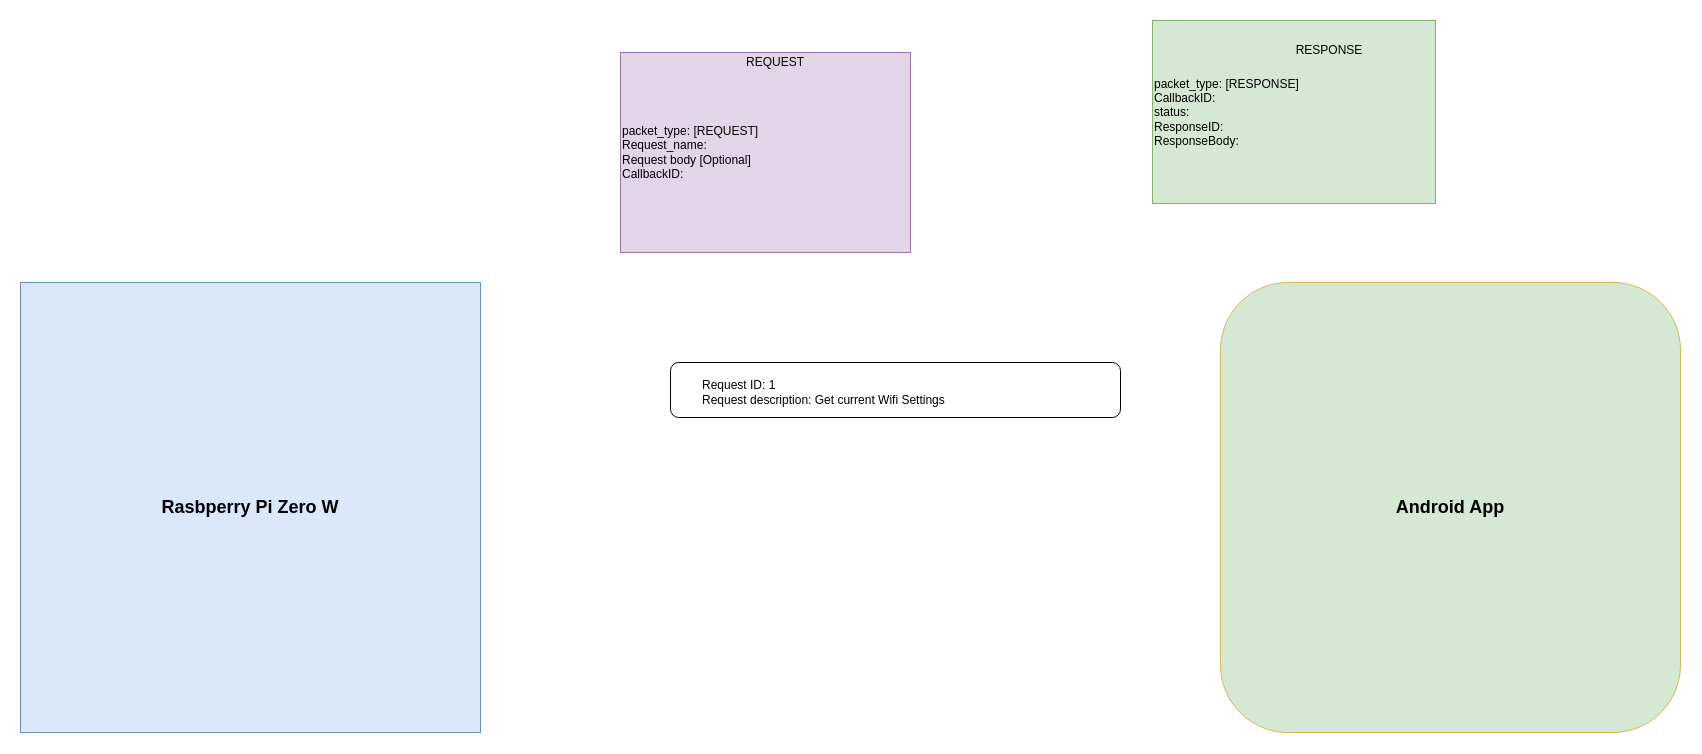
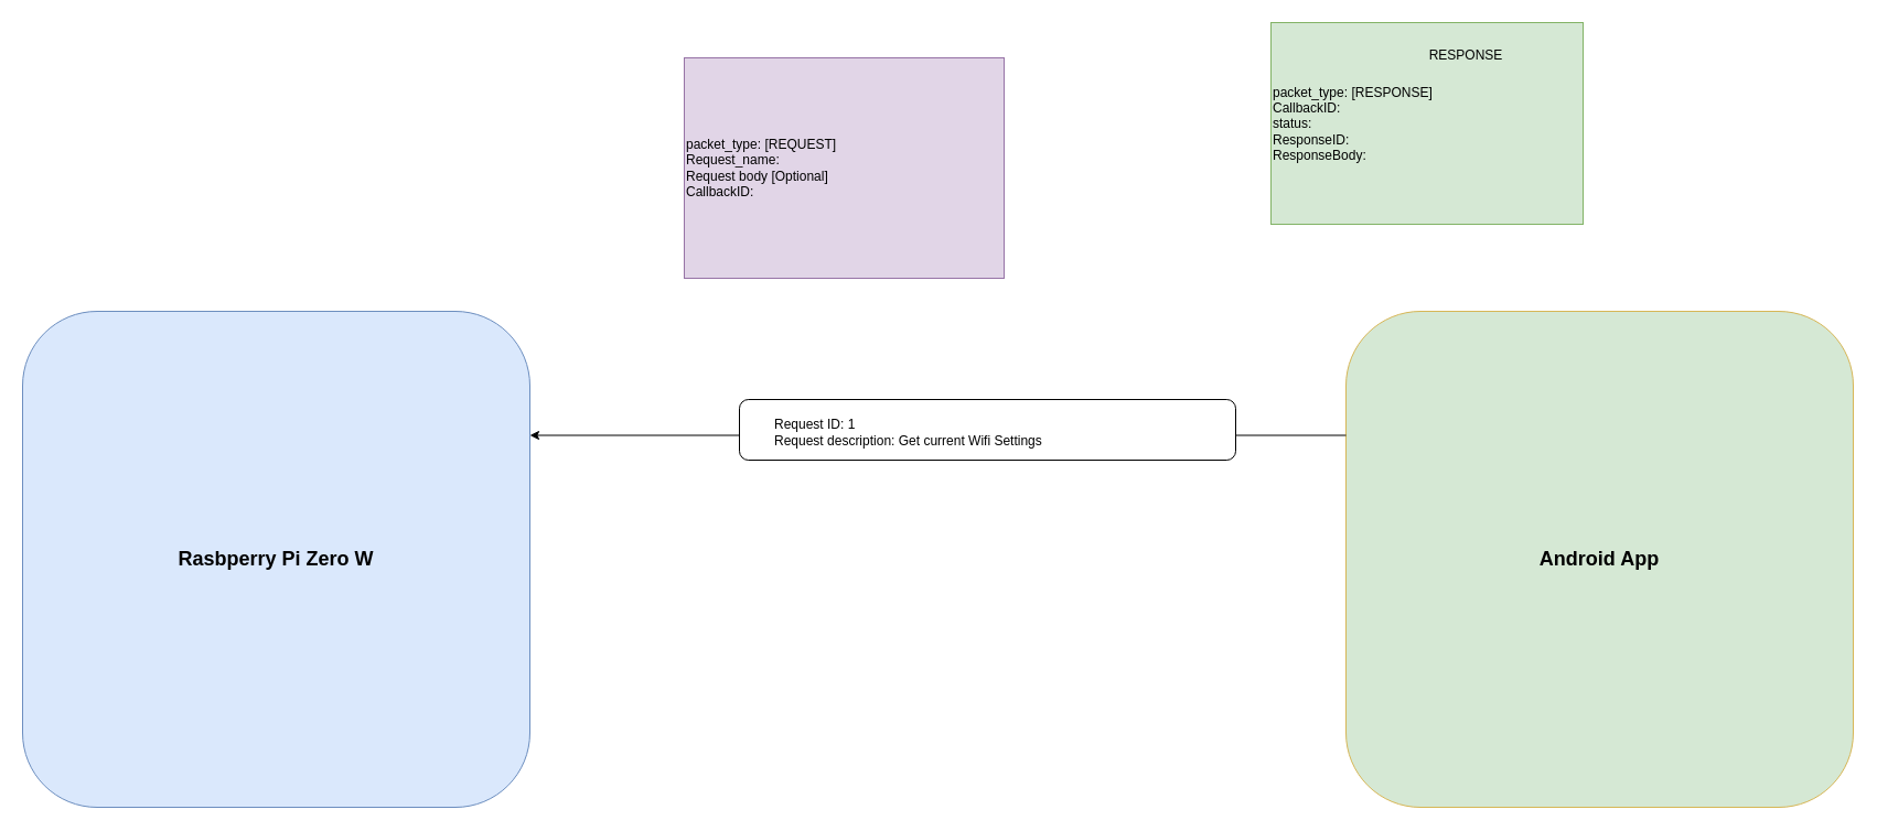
- <mxCell id="10" value="REQUEST" style="text;html=1;strokeColor=none;fillColor=none;align=center;verticalAlign=middle;whiteSpace=wrap;rounded=0;" vertex="1" parent="8"><mxGeometry x="100" width="110" height="20" as="geometry" /></mxCell>
+ <mxCell id="4" value="" style="endArrow=classic;html=1;exitX=0;exitY=0.25;exitDx=0;exitDy=0;entryX=1;entryY=0.25;entryDx=0;entryDy=0;" edge="1" parent="1" source="3" target="2"><mxGeometry width="50" height="50" relative="1" as="geometry"><mxPoint x="1030" y="612" as="sourcePoint" /><mxPoint x="1080" y="562" as="targetPoint" /></mxGeometry></mxCell>
- <mxCell id="2" value="&lt;font style=&quot;font-size: 18px&quot;&gt;&lt;b&gt;Rasbperry Pi Zero W&lt;/b&gt;&lt;/font&gt;" style="whiteSpace=wrap;html=1;fillColor=#dae8fc;strokeColor=#6c8ebf;rounded=0;" vertex="1" parent="1"><mxGeometry x="20" y="282" width="460" height="450" as="geometry" /></mxCell>
+ <mxCell id="2" value="&lt;font style=&quot;font-size: 18px&quot;&gt;&lt;b&gt;Rasbperry Pi Zero W&lt;/b&gt;&lt;/font&gt;" style="rounded=1;whiteSpace=wrap;html=1;fillColor=#dae8fc;strokeColor=#6c8ebf;" vertex="1" parent="1"><mxGeometry x="20" y="282" width="460" height="450" as="geometry" /></mxCell>
